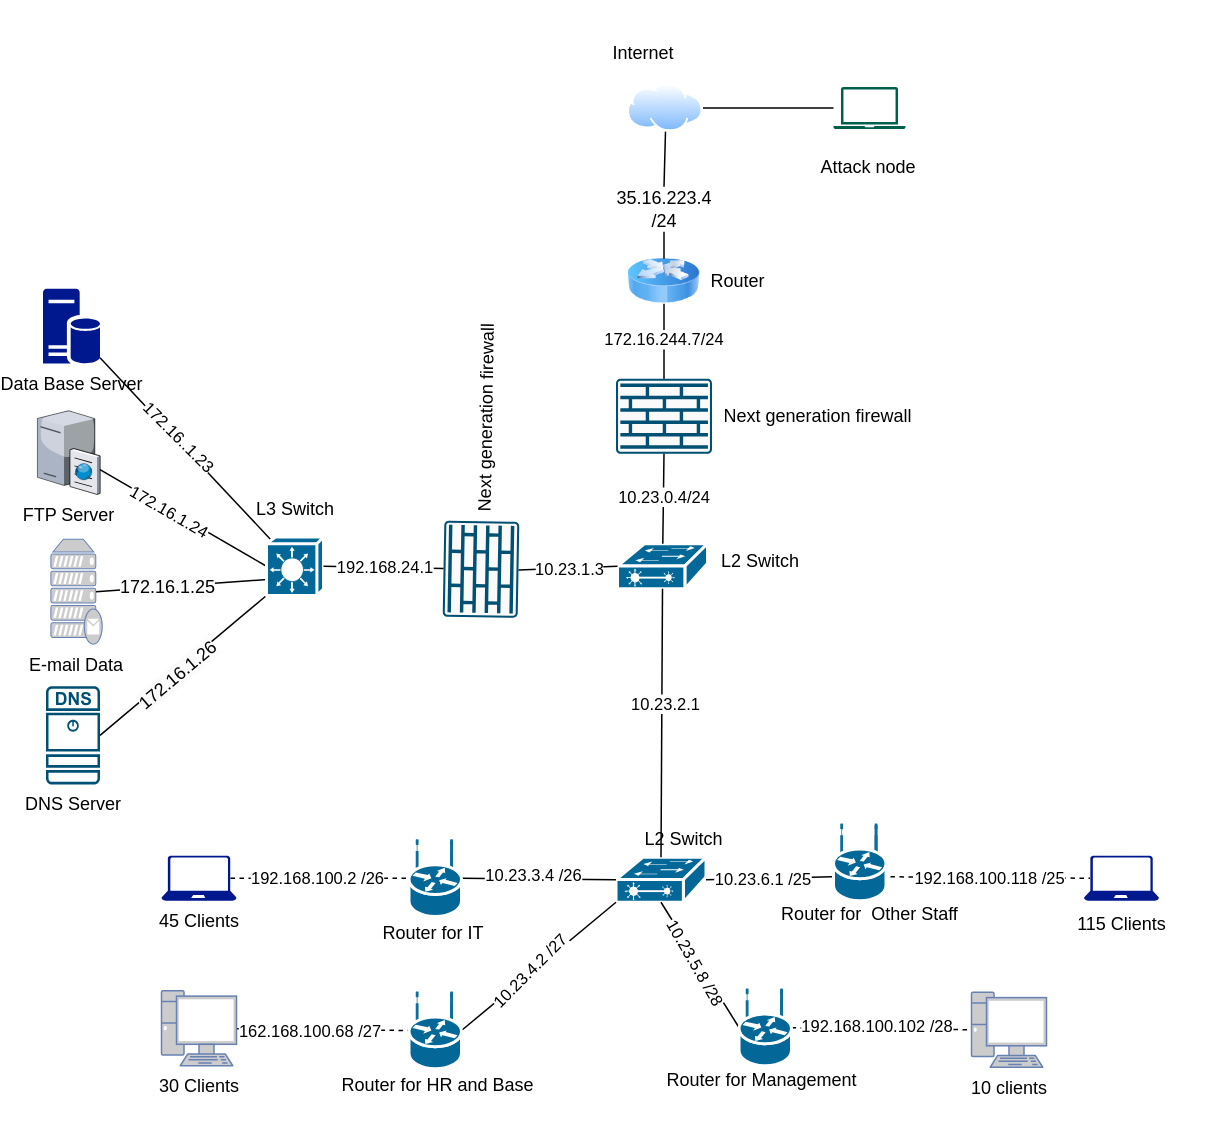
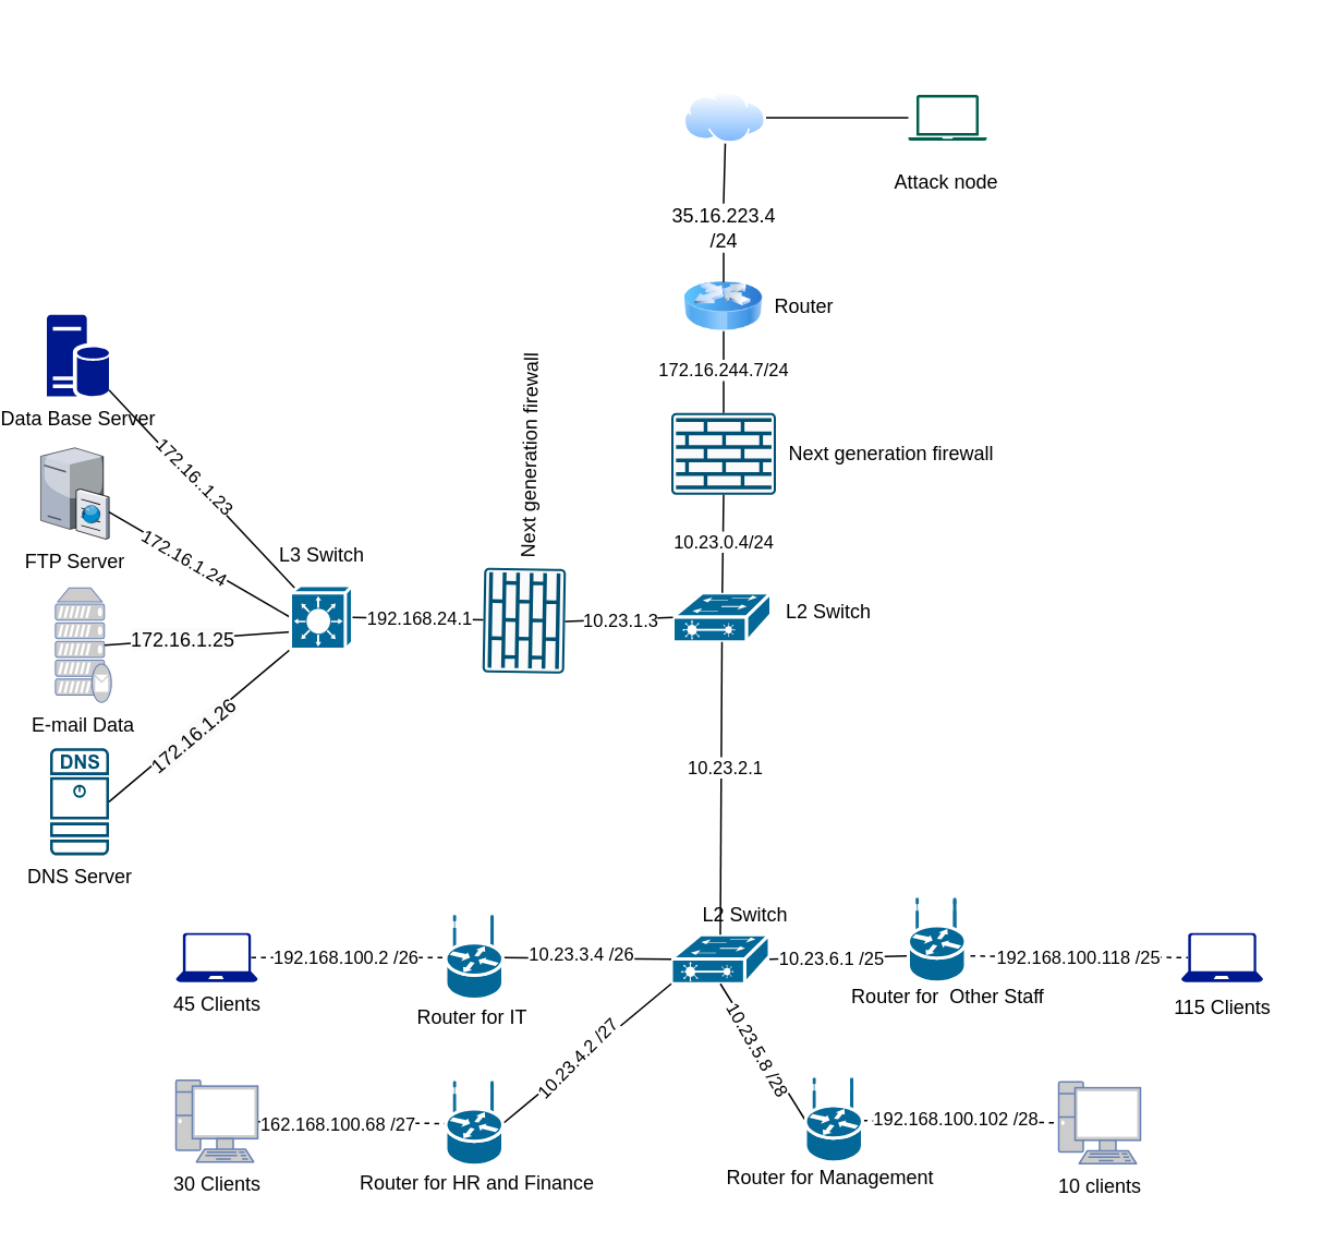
- <mxCell id="47" value="Internet" style="text;html=1;align=center;verticalAlign=middle;resizable=0;points=[];autosize=1;strokeColor=none;fillColor=none;" parent="1" vertex="1"><mxGeometry x="394" y="20" width="60" height="30" as="geometry" /></mxCell>
- <mxCell id="70" value="Router for HR and Base" style="text;html=1;align=center;verticalAlign=middle;resizable=0;points=[];autosize=1;strokeColor=none;fillColor=none;" vertex="1" parent="1"><mxGeometry x="202" y="708" width="170" height="30" as="geometry" /></mxCell>
+ <mxCell id="70" value="Router for HR and Finance" style="text;html=1;align=center;verticalAlign=middle;resizable=0;points=[];autosize=1;strokeColor=none;fillColor=none;" vertex="1" parent="1"><mxGeometry x="202" y="708" width="170" height="30" as="geometry" /></mxCell>
